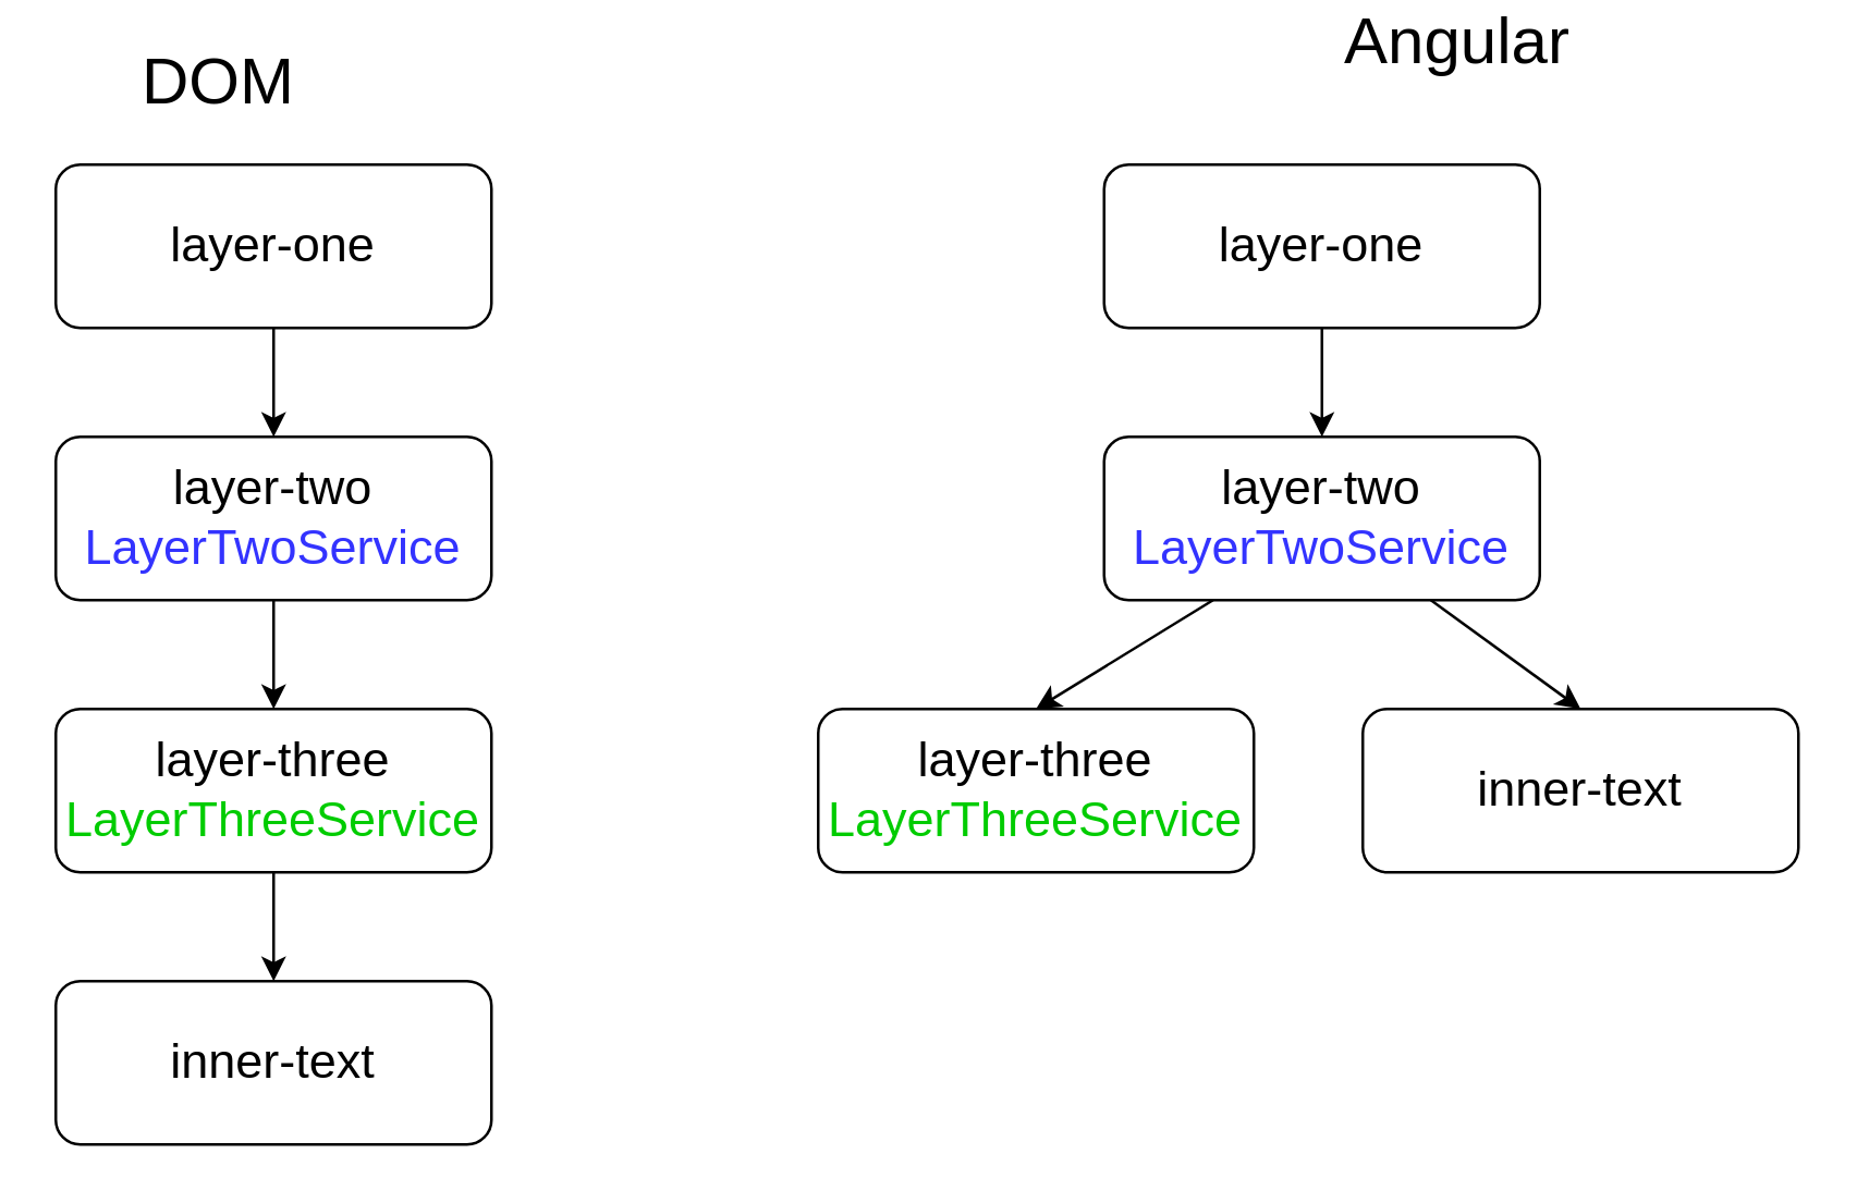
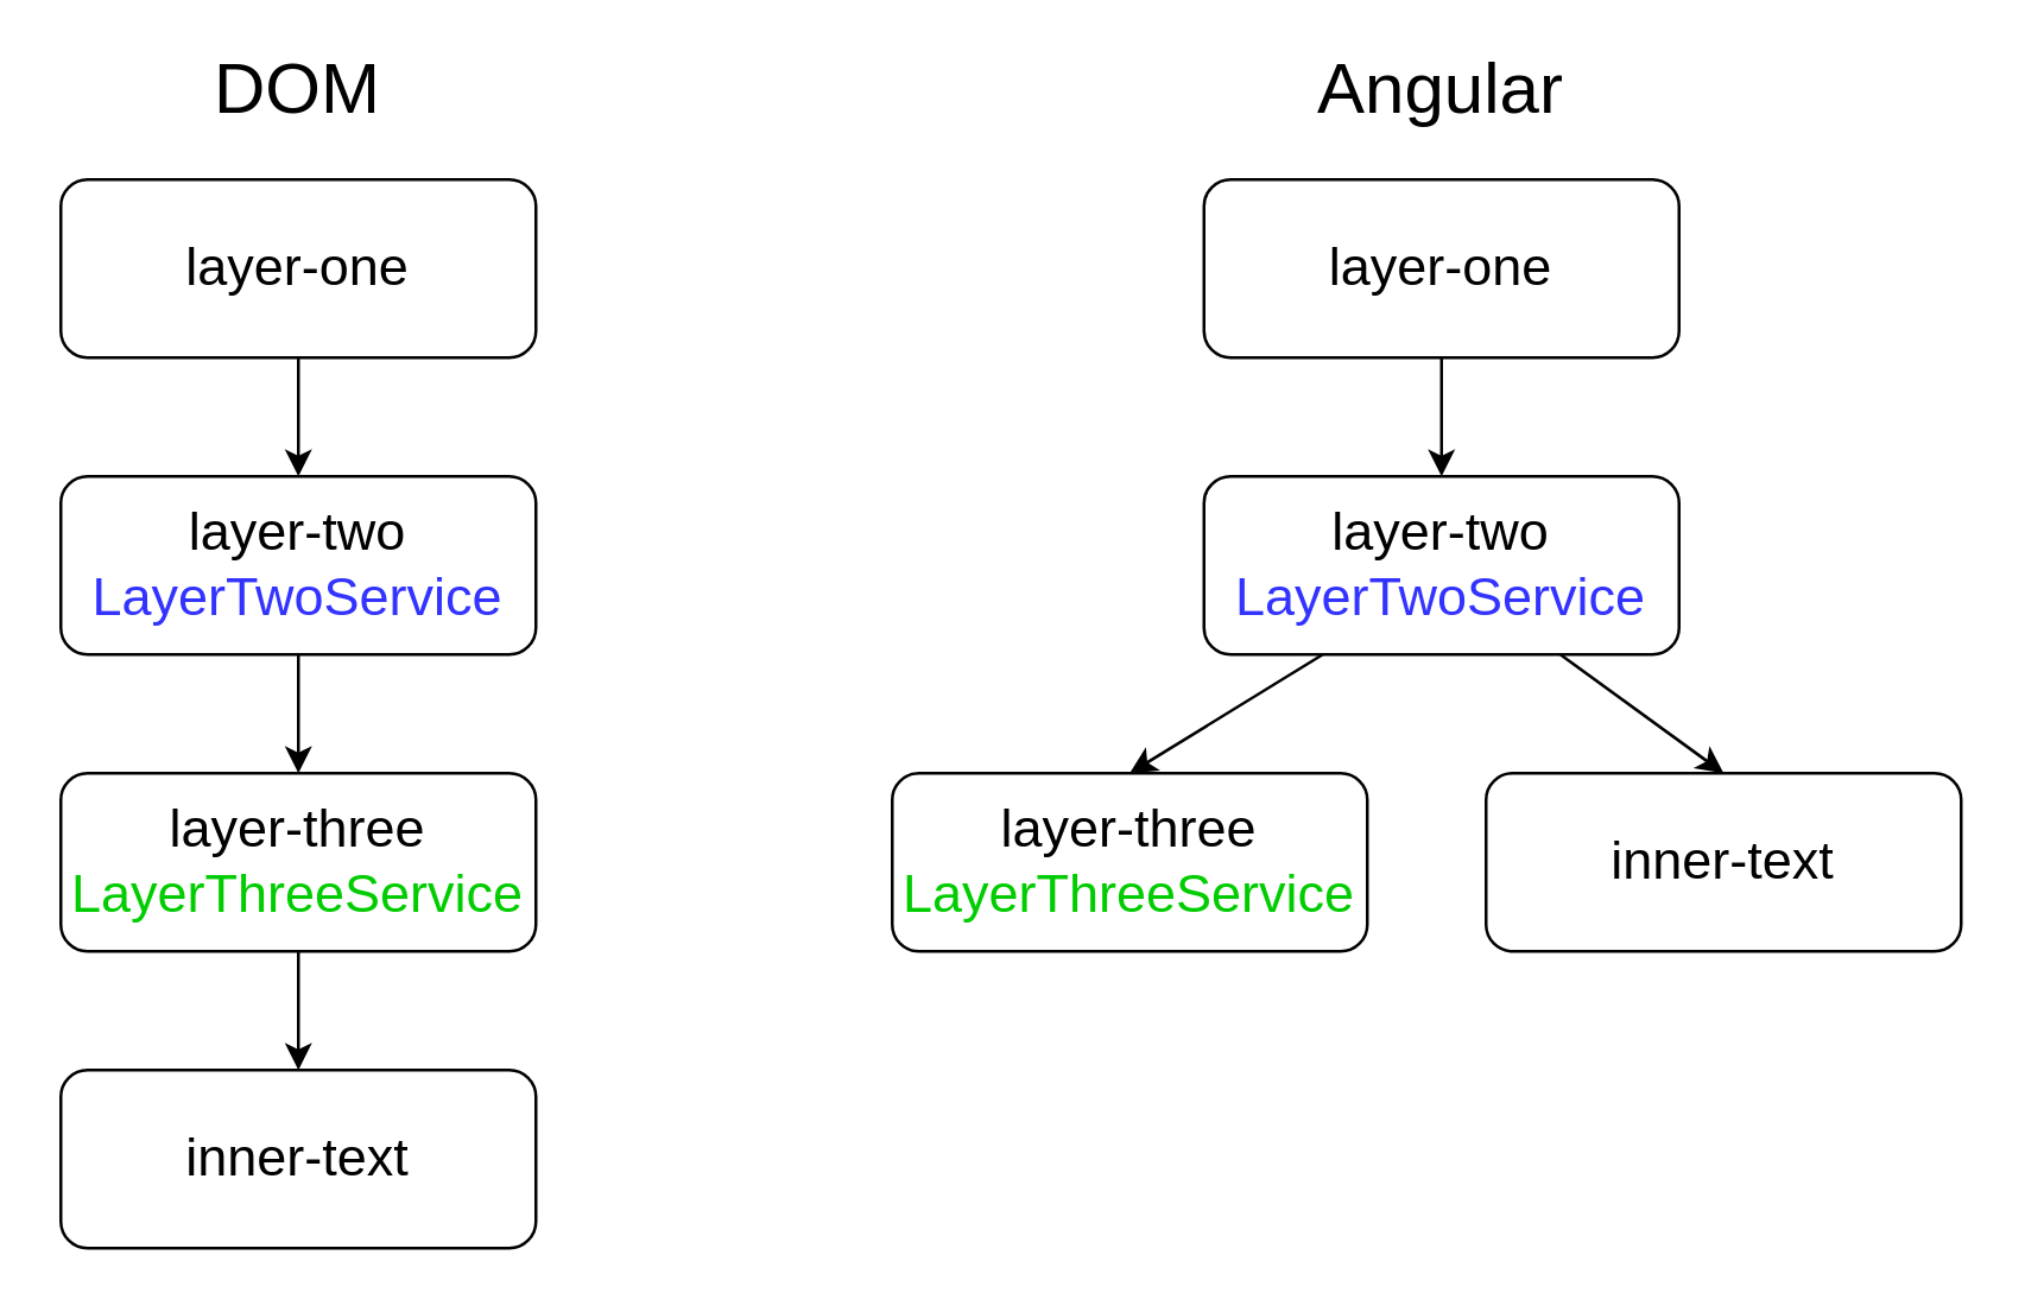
- <mxCell id="2" value="&lt;font style=&quot;font-size: 24px&quot;&gt;Angular&lt;/font&gt;" style="text;html=1;strokeColor=none;fillColor=none;align=center;verticalAlign=middle;whiteSpace=wrap;rounded=0;fontSize=18;" parent="1" vertex="1"><mxGeometry x="465" y="5" width="140" height="20" as="geometry" /></mxCell>
+ <mxCell id="2" value="&lt;font style=&quot;font-size: 24px&quot;&gt;Angular&lt;/font&gt;" style="text;html=1;strokeColor=none;fillColor=none;align=center;verticalAlign=middle;whiteSpace=wrap;rounded=0;fontSize=18;" parent="1" vertex="1"><mxGeometry x="415" y="20" width="140" height="20" as="geometry" /></mxCell>
- <mxCell id="10" value="&lt;font style=&quot;font-size: 24px&quot;&gt;DOM&lt;/font&gt;" style="text;html=1;strokeColor=none;fillColor=none;align=center;verticalAlign=middle;whiteSpace=wrap;rounded=0;fontSize=18;" parent="1" vertex="1"><mxGeometry x="10" y="20" width="140" height="20" as="geometry" /></mxCell>
+ <mxCell id="10" value="&lt;font style=&quot;font-size: 24px&quot;&gt;DOM&lt;/font&gt;" style="text;html=1;strokeColor=none;fillColor=none;align=center;verticalAlign=middle;whiteSpace=wrap;rounded=0;fontSize=18;" parent="1" vertex="1"><mxGeometry x="30" y="20" width="140" height="20" as="geometry" /></mxCell>
